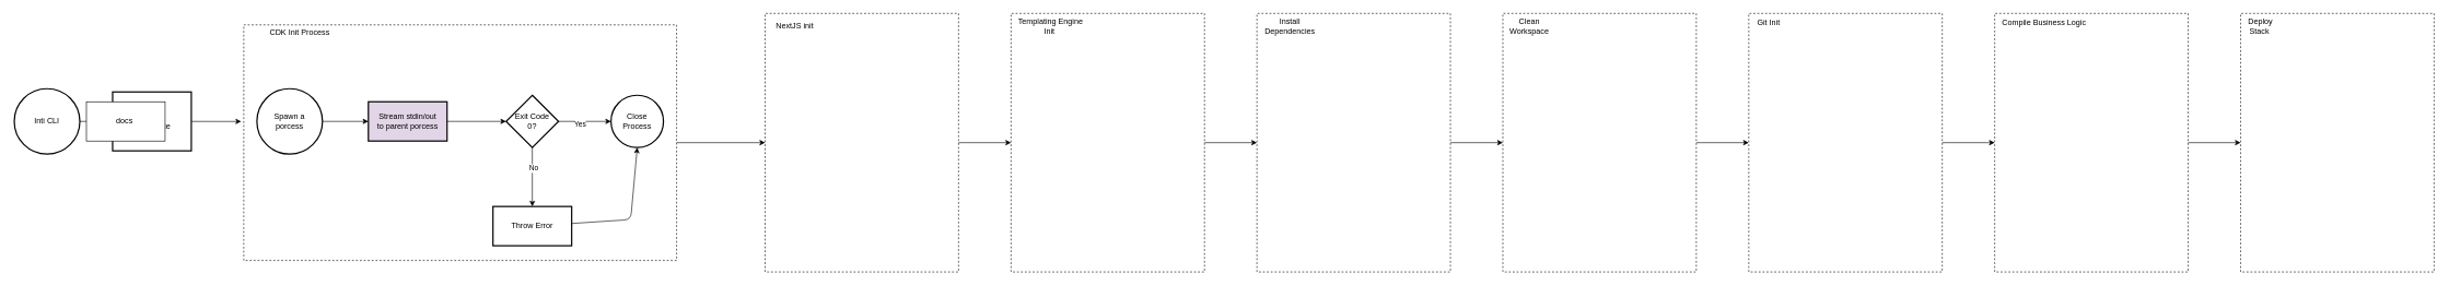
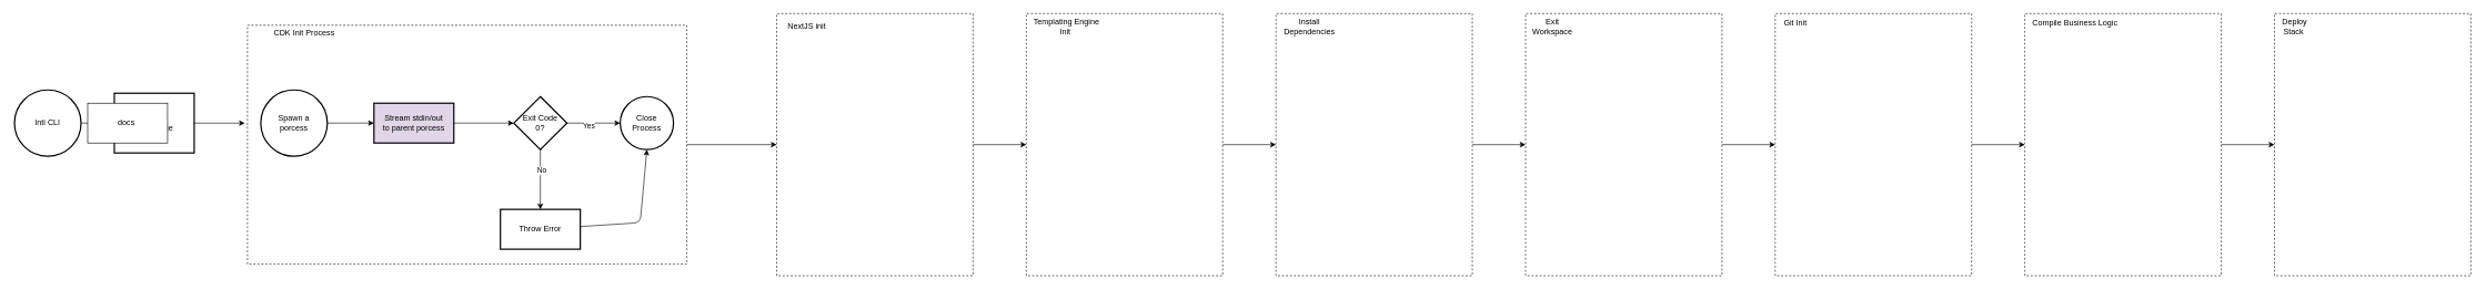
- <mxCell id="32" value="Clean &lt;br&gt;Workspace" style="text;html=1;align=center;verticalAlign=middle;resizable=0;points=[];autosize=1;strokeColor=none;fillColor=none;" parent="1" vertex="1"><mxGeometry x="2290" y="20" width="80" height="40" as="geometry" /></mxCell>
+ <mxCell id="32" value="Exit &lt;br&gt;Workspace" style="text;html=1;align=center;verticalAlign=middle;resizable=0;points=[];autosize=1;strokeColor=none;fillColor=none;" parent="1" vertex="1"><mxGeometry x="2290" y="20" width="80" height="40" as="geometry" /></mxCell>
